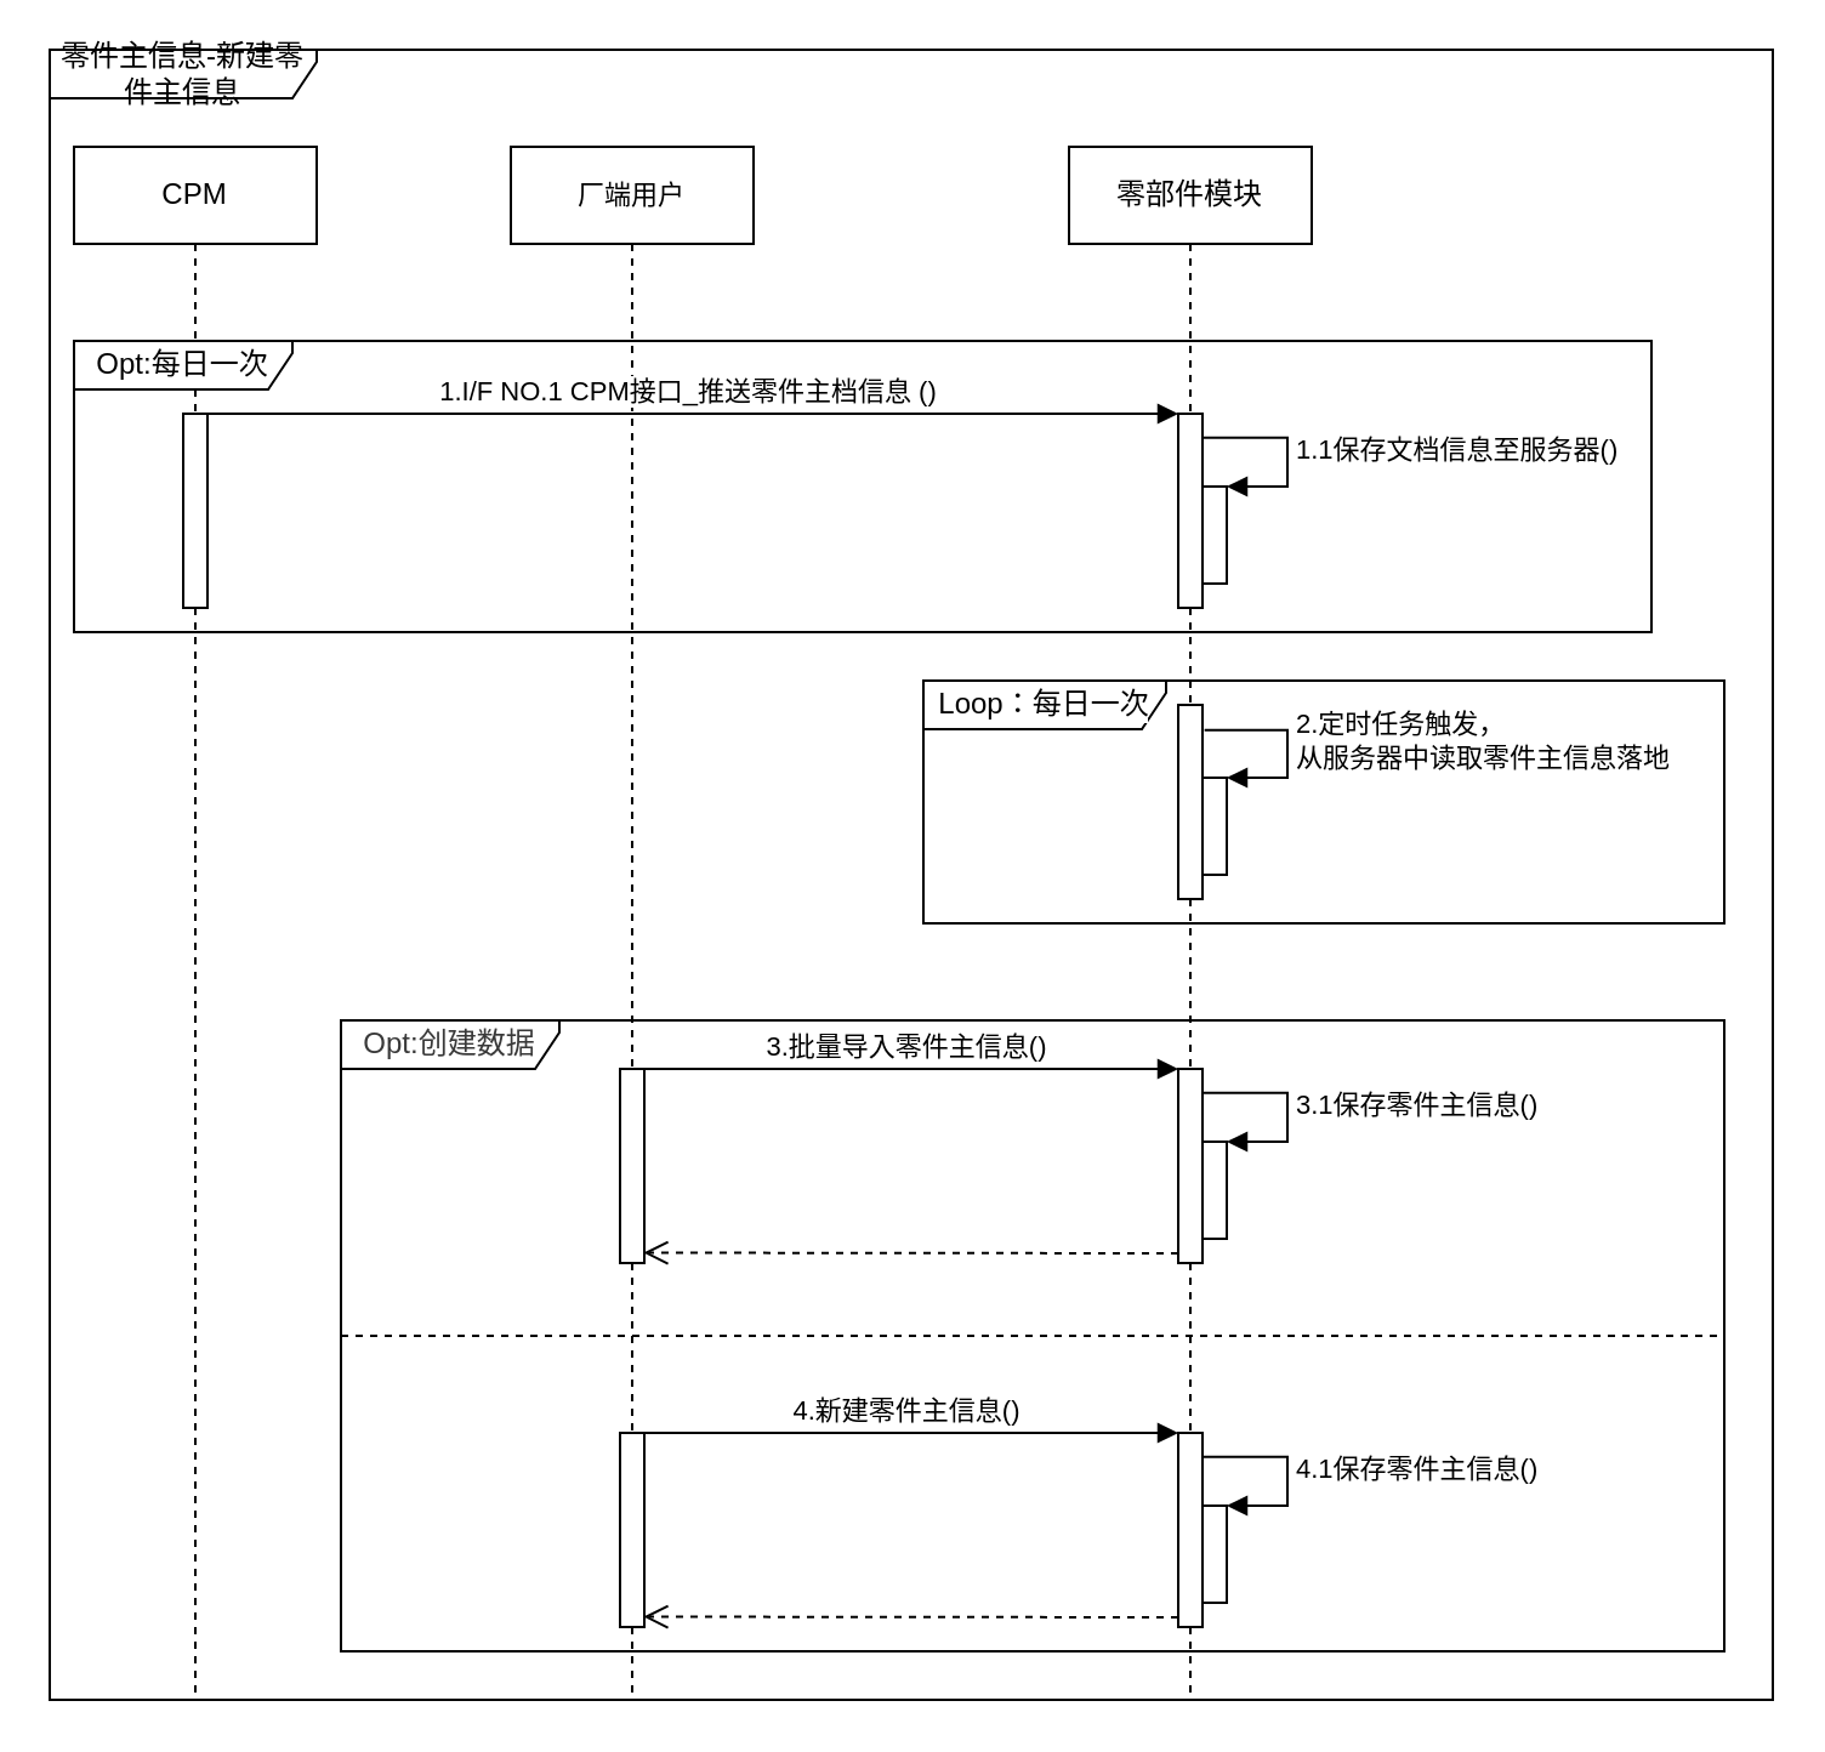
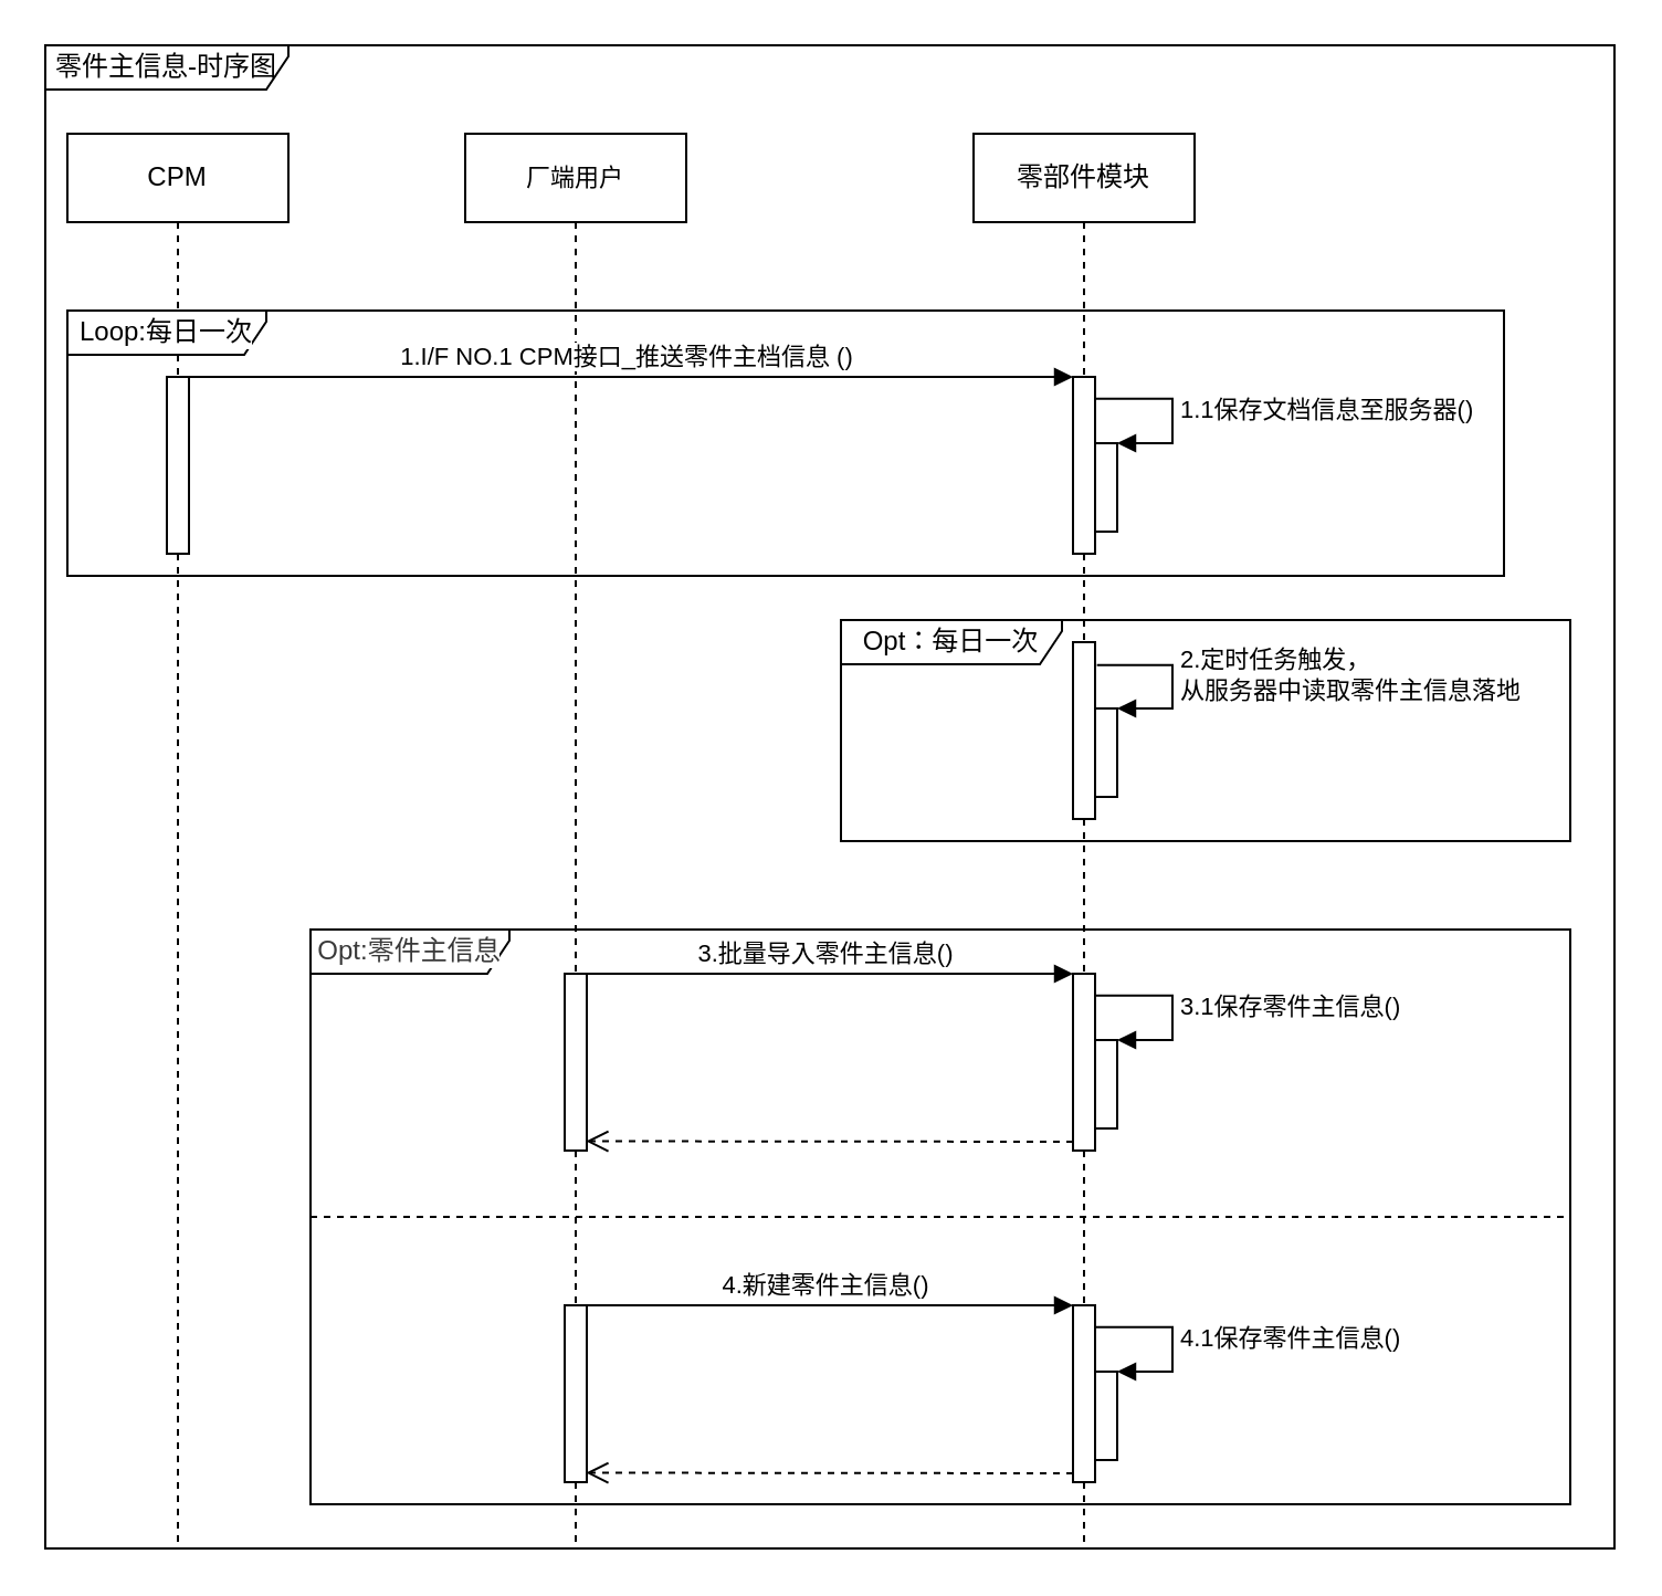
- <mxCell id="19" value="零件主信息-新建零件主信息" style="shape=umlFrame;whiteSpace=wrap;html=1;width=110;height=20;" vertex="1" parent="1"><mxGeometry x="20" y="20" width="710" height="680" as="geometry" /></mxCell>
+ <mxCell id="19" value="零件主信息-时序图" style="shape=umlFrame;whiteSpace=wrap;html=1;width=110;height=20;" vertex="1" parent="1"><mxGeometry x="20" y="20" width="710" height="680" as="geometry" /></mxCell>
- <mxCell id="27" value="Opt:每日一次" style="shape=umlFrame;whiteSpace=wrap;html=1;labelBackgroundColor=#FFFFFF;fillColor=#FFFFFF;width=90;height=20;" vertex="1" parent="1"><mxGeometry x="30" y="140" width="650" height="120" as="geometry" /></mxCell>
+ <mxCell id="27" value="Loop:每日一次" style="shape=umlFrame;whiteSpace=wrap;html=1;labelBackgroundColor=#FFFFFF;fillColor=#FFFFFF;width=90;height=20;" vertex="1" parent="1"><mxGeometry x="30" y="140" width="650" height="120" as="geometry" /></mxCell>
- <mxCell id="26" value="Loop：每日一次" style="shape=umlFrame;whiteSpace=wrap;html=1;labelBackgroundColor=#FFFFFF;fillColor=#FFFFFF;width=100;height=20;" vertex="1" parent="1"><mxGeometry x="380" y="280" width="330" height="100" as="geometry" /></mxCell>
+ <mxCell id="26" value="Opt：每日一次" style="shape=umlFrame;whiteSpace=wrap;html=1;labelBackgroundColor=#FFFFFF;fillColor=#FFFFFF;width=100;height=20;" vertex="1" parent="1"><mxGeometry x="380" y="280" width="330" height="100" as="geometry" /></mxCell>
- <mxCell id="28" value="Opt:创建数据" style="shape=umlFrame;whiteSpace=wrap;html=1;labelBackgroundColor=#FFFFFF;fontColor=#393939;fillColor=#FFFFFF;width=90;height=20;" vertex="1" parent="1"><mxGeometry x="140" y="420" width="570" height="260" as="geometry" /></mxCell>
+ <mxCell id="28" value="Opt:零件主信息" style="shape=umlFrame;whiteSpace=wrap;html=1;labelBackgroundColor=#FFFFFF;fontColor=#393939;fillColor=#FFFFFF;width=90;height=20;" vertex="1" parent="1"><mxGeometry x="140" y="420" width="570" height="260" as="geometry" /></mxCell>
